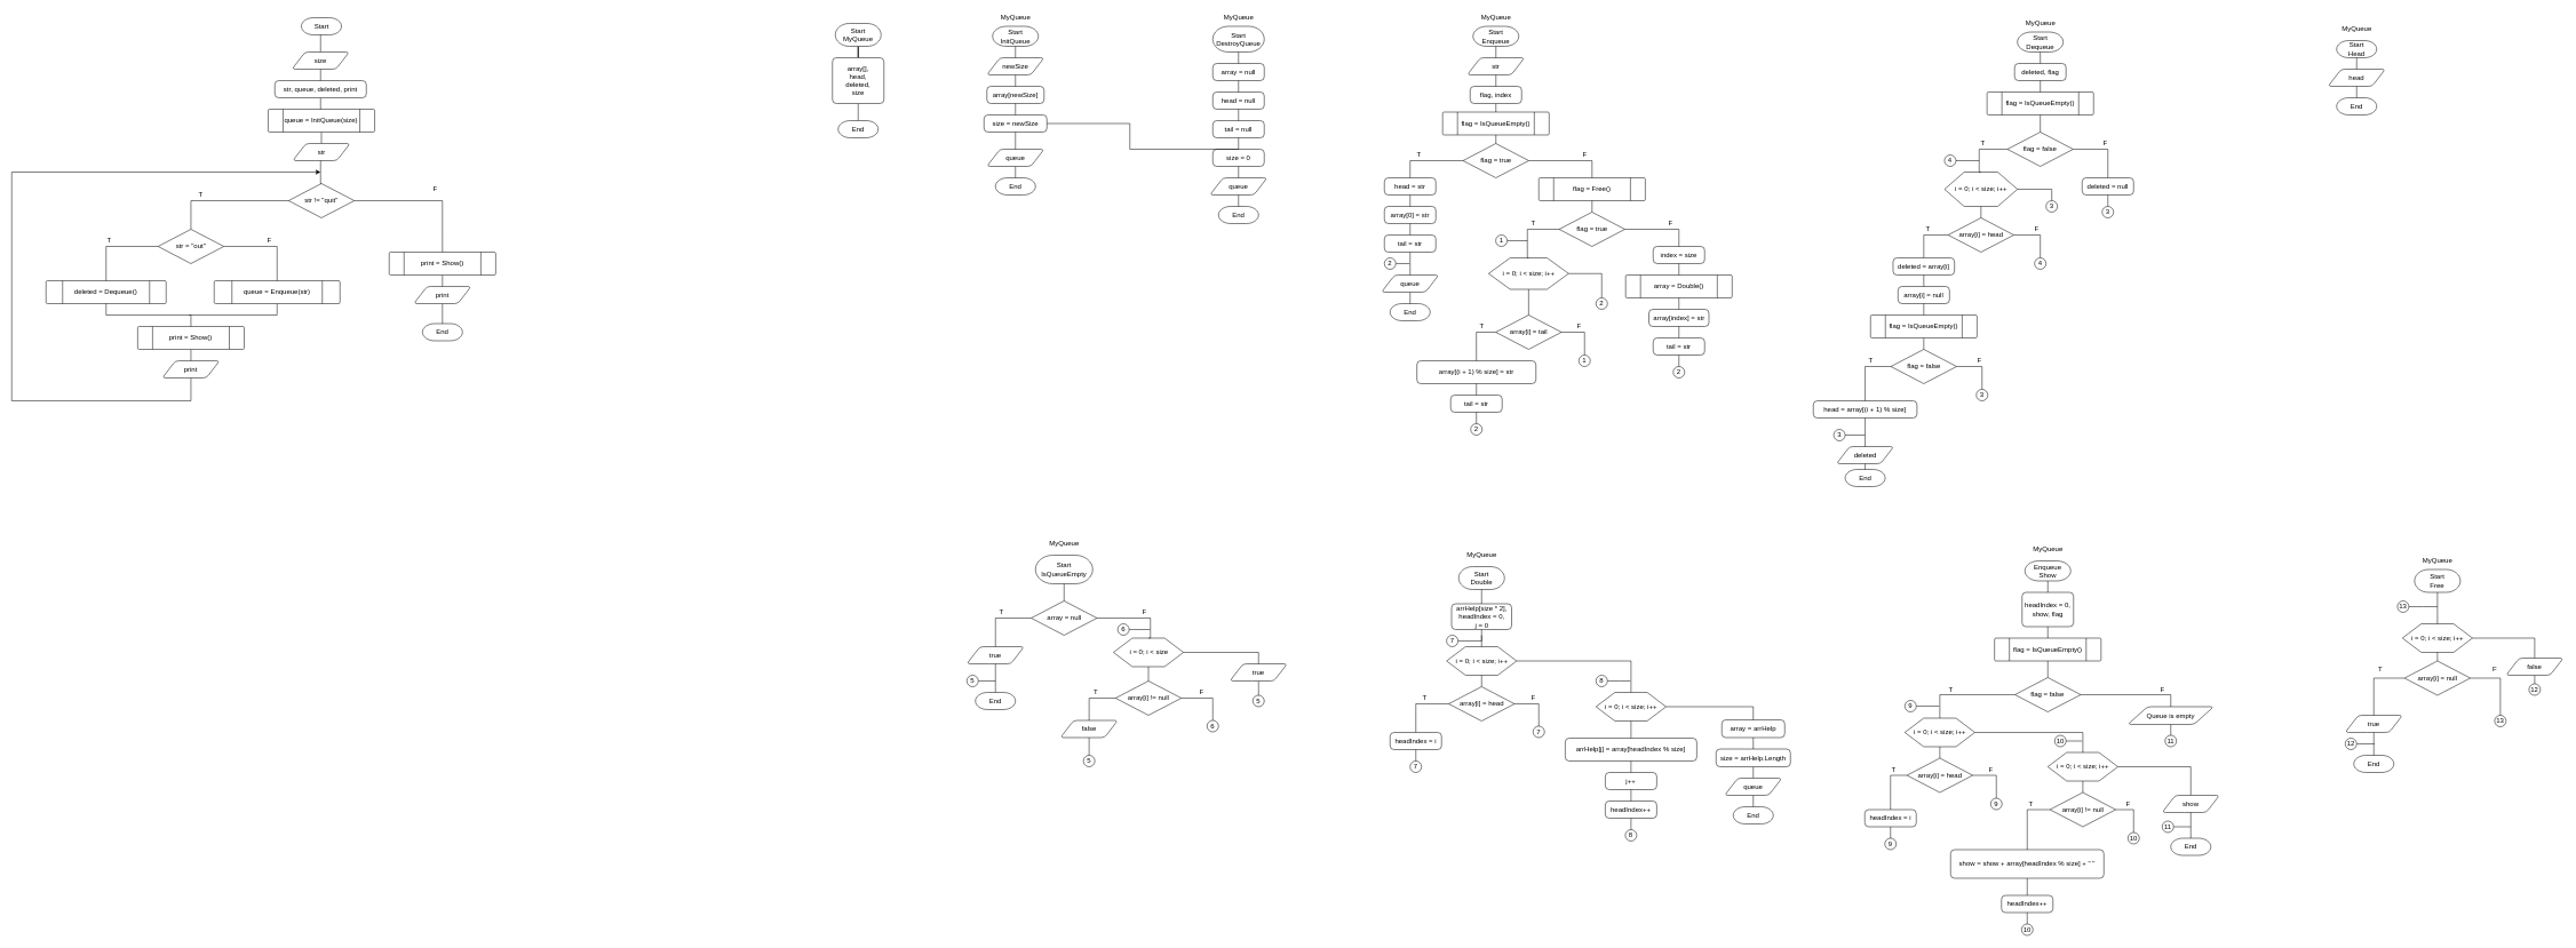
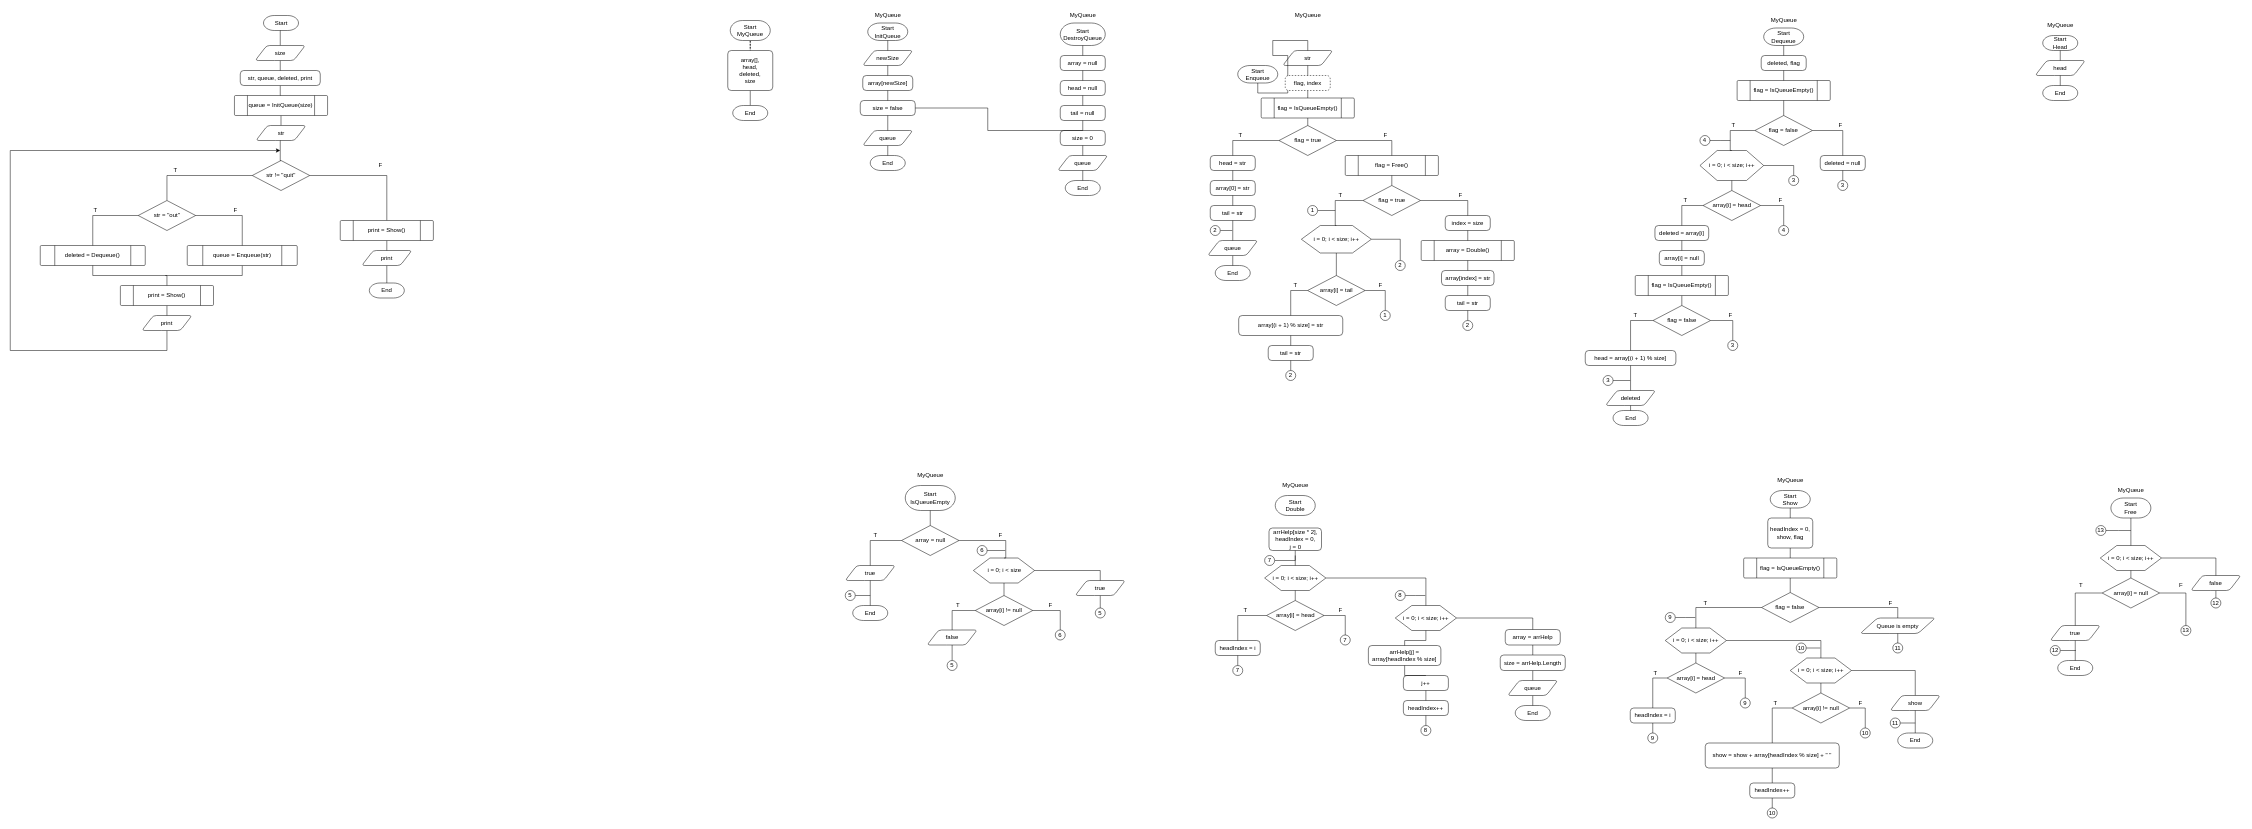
- <mxCell id="39" value="Start&lt;br&gt;Enqueue" style="strokeWidth=1;html=1;shape=mxgraph.flowchart.terminator;whiteSpace=wrap;" parent="38" vertex="1"><mxGeometry x="160" width="80" height="35" as="geometry" /></mxCell>
+ <mxCell id="39" value="Start&lt;br&gt;Enqueue" style="strokeWidth=1;html=1;shape=mxgraph.flowchart.terminator;whiteSpace=wrap;" parent="38" vertex="1"><mxGeometry x="60" y="85" width="80" height="35" as="geometry" /></mxCell>
- <mxCell id="4" style="edgeStyle=orthogonalEdgeStyle;rounded=0;orthogonalLoop=1;jettySize=auto;html=1;exitX=0.5;exitY=1;exitDx=0;exitDy=0;exitPerimeter=0;endArrow=none;endFill=0;" parent="1" source="5" target="7" edge="1"><mxGeometry relative="1" as="geometry" /></mxCell>
+ <mxCell id="4" style="edgeStyle=orthogonalEdgeStyle;rounded=0;orthogonalLoop=1;jettySize=auto;html=1;exitX=0.5;exitY=1;exitDx=0;exitDy=0;exitPerimeter=0;endArrow=none;endFill=0;dashed=1;" parent="1" source="5" target="7" edge="1"><mxGeometry relative="1" as="geometry" /></mxCell>
- <mxCell id="46" value="flag, index" style="rounded=1;whiteSpace=wrap;html=1;absoluteArcSize=1;arcSize=14;strokeWidth=1;" parent="38" vertex="1"><mxGeometry x="155" y="105" width="90" height="30" as="geometry" /></mxCell>
+ <mxCell id="46" value="flag, index" style="rounded=1;whiteSpace=wrap;html=1;absoluteArcSize=1;arcSize=14;strokeWidth=1;dashed=1;" parent="38" vertex="1"><mxGeometry x="155" y="105" width="90" height="30" as="geometry" /></mxCell>
- <mxCell id="17" value="size = newSize" style="rounded=1;whiteSpace=wrap;html=1;absoluteArcSize=1;arcSize=14;strokeWidth=1;" parent="10" vertex="1"><mxGeometry y="180" width="110" height="30" as="geometry" /></mxCell>
+ <mxCell id="17" value="size = false" style="rounded=1;whiteSpace=wrap;html=1;absoluteArcSize=1;arcSize=14;strokeWidth=1;" parent="10" vertex="1"><mxGeometry y="180" width="110" height="30" as="geometry" /></mxCell>
- <mxCell id="188" value="Enqueue&lt;br&gt;Show" style="strokeWidth=1;html=1;shape=mxgraph.flowchart.terminator;whiteSpace=wrap;" parent="187" vertex="1"><mxGeometry y="30" width="80" height="35" as="geometry" /></mxCell>
+ <mxCell id="188" value="Start&lt;br&gt;Show" style="strokeWidth=1;html=1;shape=mxgraph.flowchart.terminator;whiteSpace=wrap;" parent="187" vertex="1"><mxGeometry y="30" width="80" height="35" as="geometry" /></mxCell>
- <mxCell id="250" style="edgeStyle=orthogonalEdgeStyle;rounded=0;orthogonalLoop=1;jettySize=auto;html=1;exitX=0.5;exitY=1;exitDx=0;exitDy=0;exitPerimeter=0;entryX=0.5;entryY=0;entryDx=0;entryDy=0;endArrow=none;endFill=0;" edge="1" parent="241" source="243" target="245"><mxGeometry relative="1" as="geometry" /></mxCell>
- <mxCell id="263" value="arrHelp[j] = array[headIndex % size]" style="rounded=1;whiteSpace=wrap;html=1;absoluteArcSize=1;arcSize=14;strokeWidth=1;" vertex="1" parent="241"><mxGeometry x="306.25" y="330" width="230" height="40" as="geometry" /></mxCell>
+ <mxCell id="263" value="arrHelp[j] = array[headIndex % size]" style="rounded=1;whiteSpace=wrap;html=1;absoluteArcSize=1;arcSize=14;strokeWidth=1;" vertex="1" parent="241"><mxGeometry x="306.25" y="330" width="145" height="40" as="geometry" /></mxCell>
